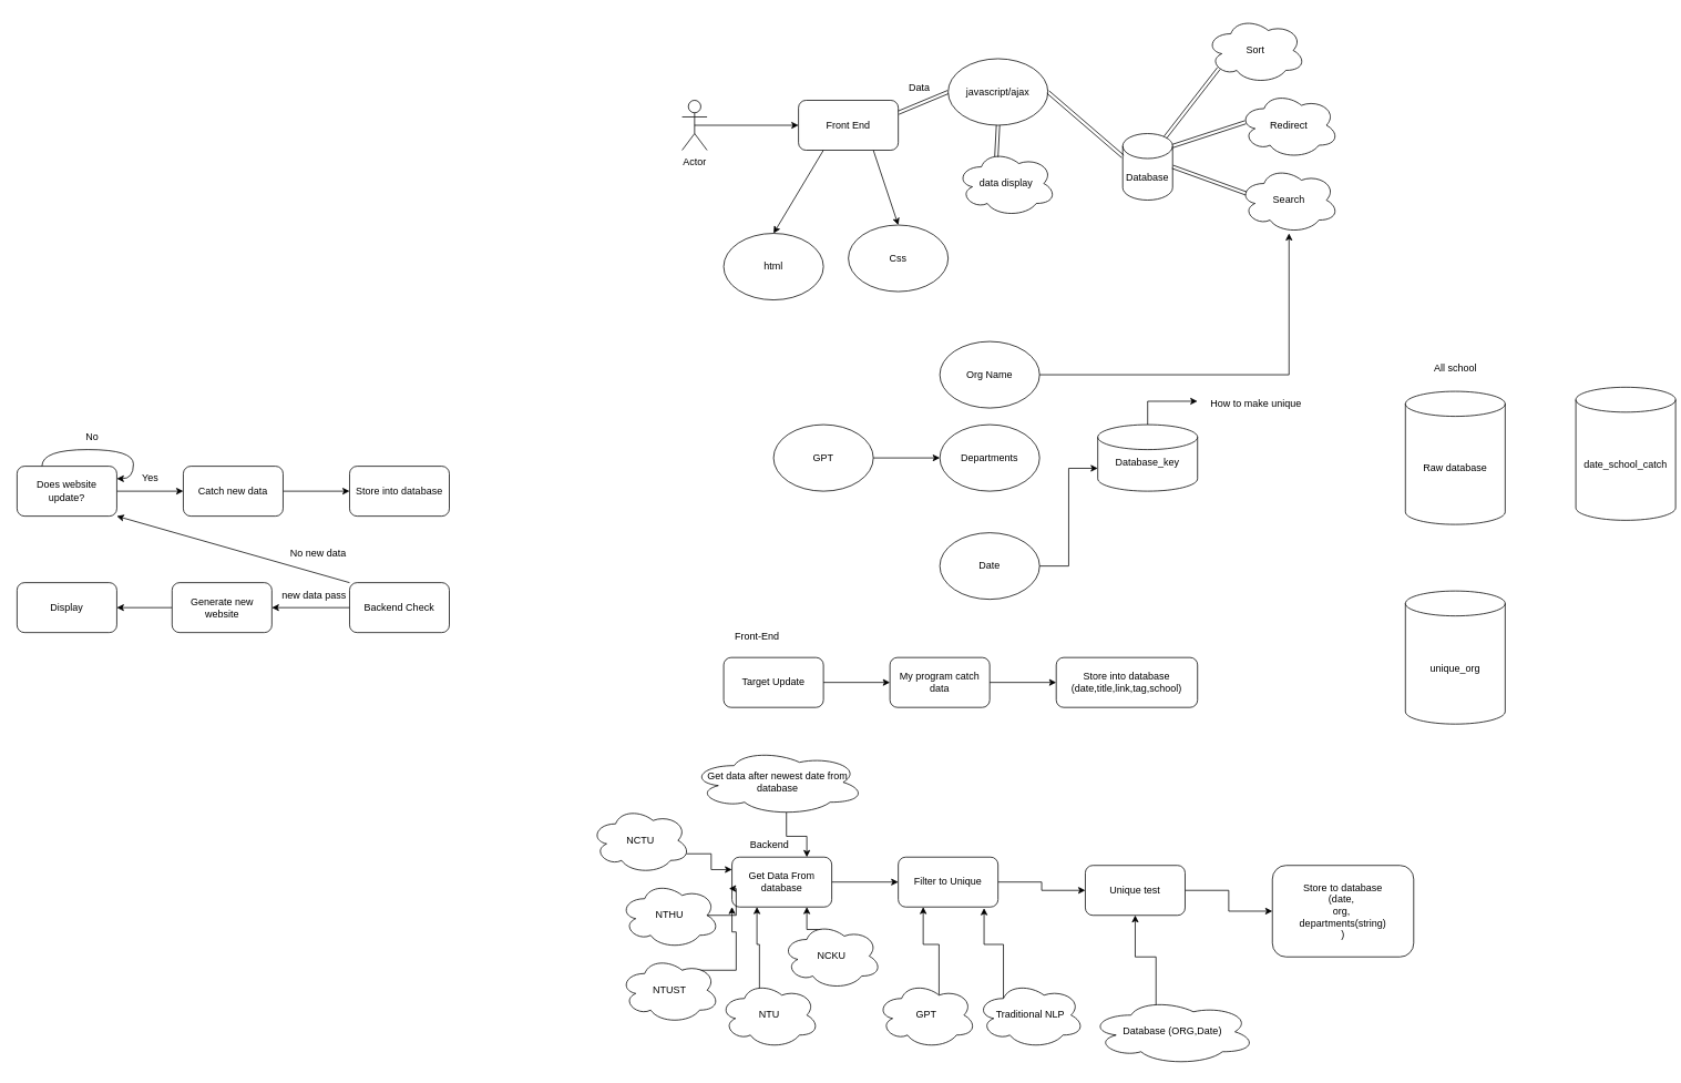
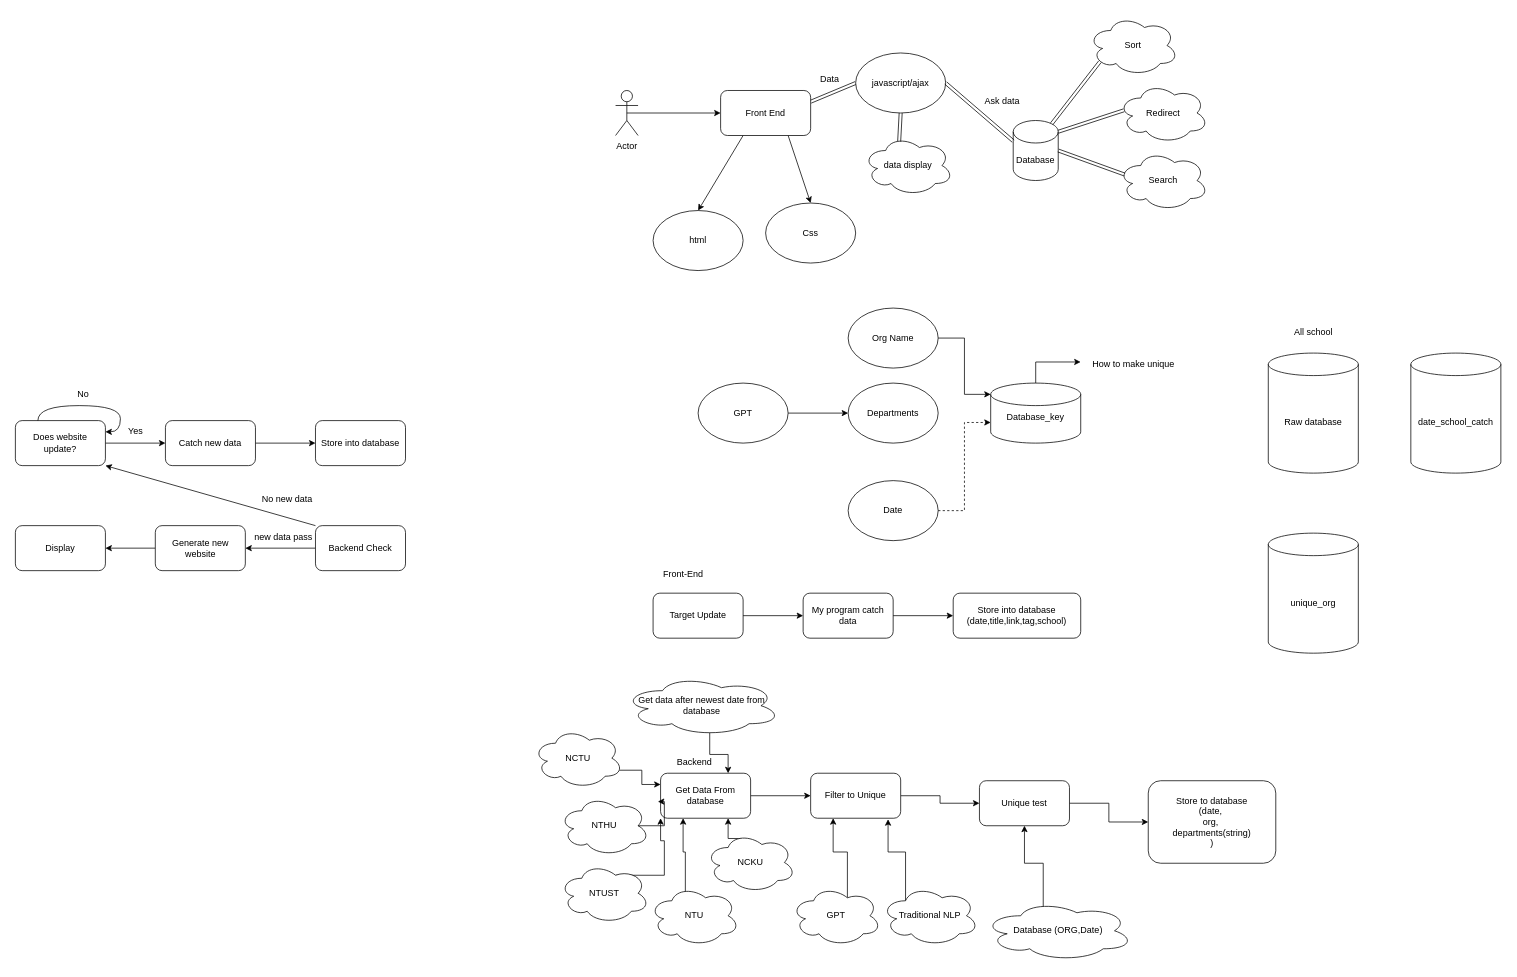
+ <mxCell id="21" value="Ask data" style="text;html=1;align=center;verticalAlign=middle;resizable=0;points=[];autosize=1;strokeColor=none;fillColor=none;" parent="1" vertex="1"><mxGeometry x="1300" y="120" width="70" height="30" as="geometry" /></mxCell>
- <mxCell id="28" style="edgeStyle=orthogonalEdgeStyle;rounded=0;orthogonalLoop=1;jettySize=auto;html=1;exitX=1;exitY=0.5;exitDx=0;exitDy=0;" edge="1" parent="1" source="27" target="14"><mxGeometry relative="1" as="geometry" /></mxCell>
+ <mxCell id="28" style="edgeStyle=orthogonalEdgeStyle;rounded=0;orthogonalLoop=1;jettySize=auto;html=1;exitX=1;exitY=0.5;exitDx=0;exitDy=0;entryX=0;entryY=0;entryDx=0;entryDy=15;entryPerimeter=0;" edge="1" parent="1" source="27" target="26"><mxGeometry relative="1" as="geometry" /></mxCell>
- <mxCell id="67" value="date_school_catch" style="shape=cylinder3;whiteSpace=wrap;html=1;boundedLbl=1;backgroundOutline=1;size=15;" vertex="1" parent="1"><mxGeometry x="1895" y="465" width="120" height="160" as="geometry" /></mxCell>
+ <mxCell id="67" value="date_school_catch" style="shape=cylinder3;whiteSpace=wrap;html=1;boundedLbl=1;backgroundOutline=1;size=15;" vertex="1" parent="1"><mxGeometry x="1880" y="470" width="120" height="160" as="geometry" /></mxCell>
- <mxCell id="30" style="edgeStyle=orthogonalEdgeStyle;rounded=0;orthogonalLoop=1;jettySize=auto;html=1;exitX=1;exitY=0.5;exitDx=0;exitDy=0;entryX=0;entryY=0;entryDx=0;entryDy=52.5;entryPerimeter=0;" edge="1" parent="1" source="29" target="26"><mxGeometry relative="1" as="geometry" /></mxCell>
+ <mxCell id="30" style="edgeStyle=orthogonalEdgeStyle;rounded=0;orthogonalLoop=1;jettySize=auto;html=1;exitX=1;exitY=0.5;exitDx=0;exitDy=0;entryX=0;entryY=0;entryDx=0;entryDy=52.5;entryPerimeter=0;dashed=1;" edge="1" parent="1" source="29" target="26"><mxGeometry relative="1" as="geometry" /></mxCell>
